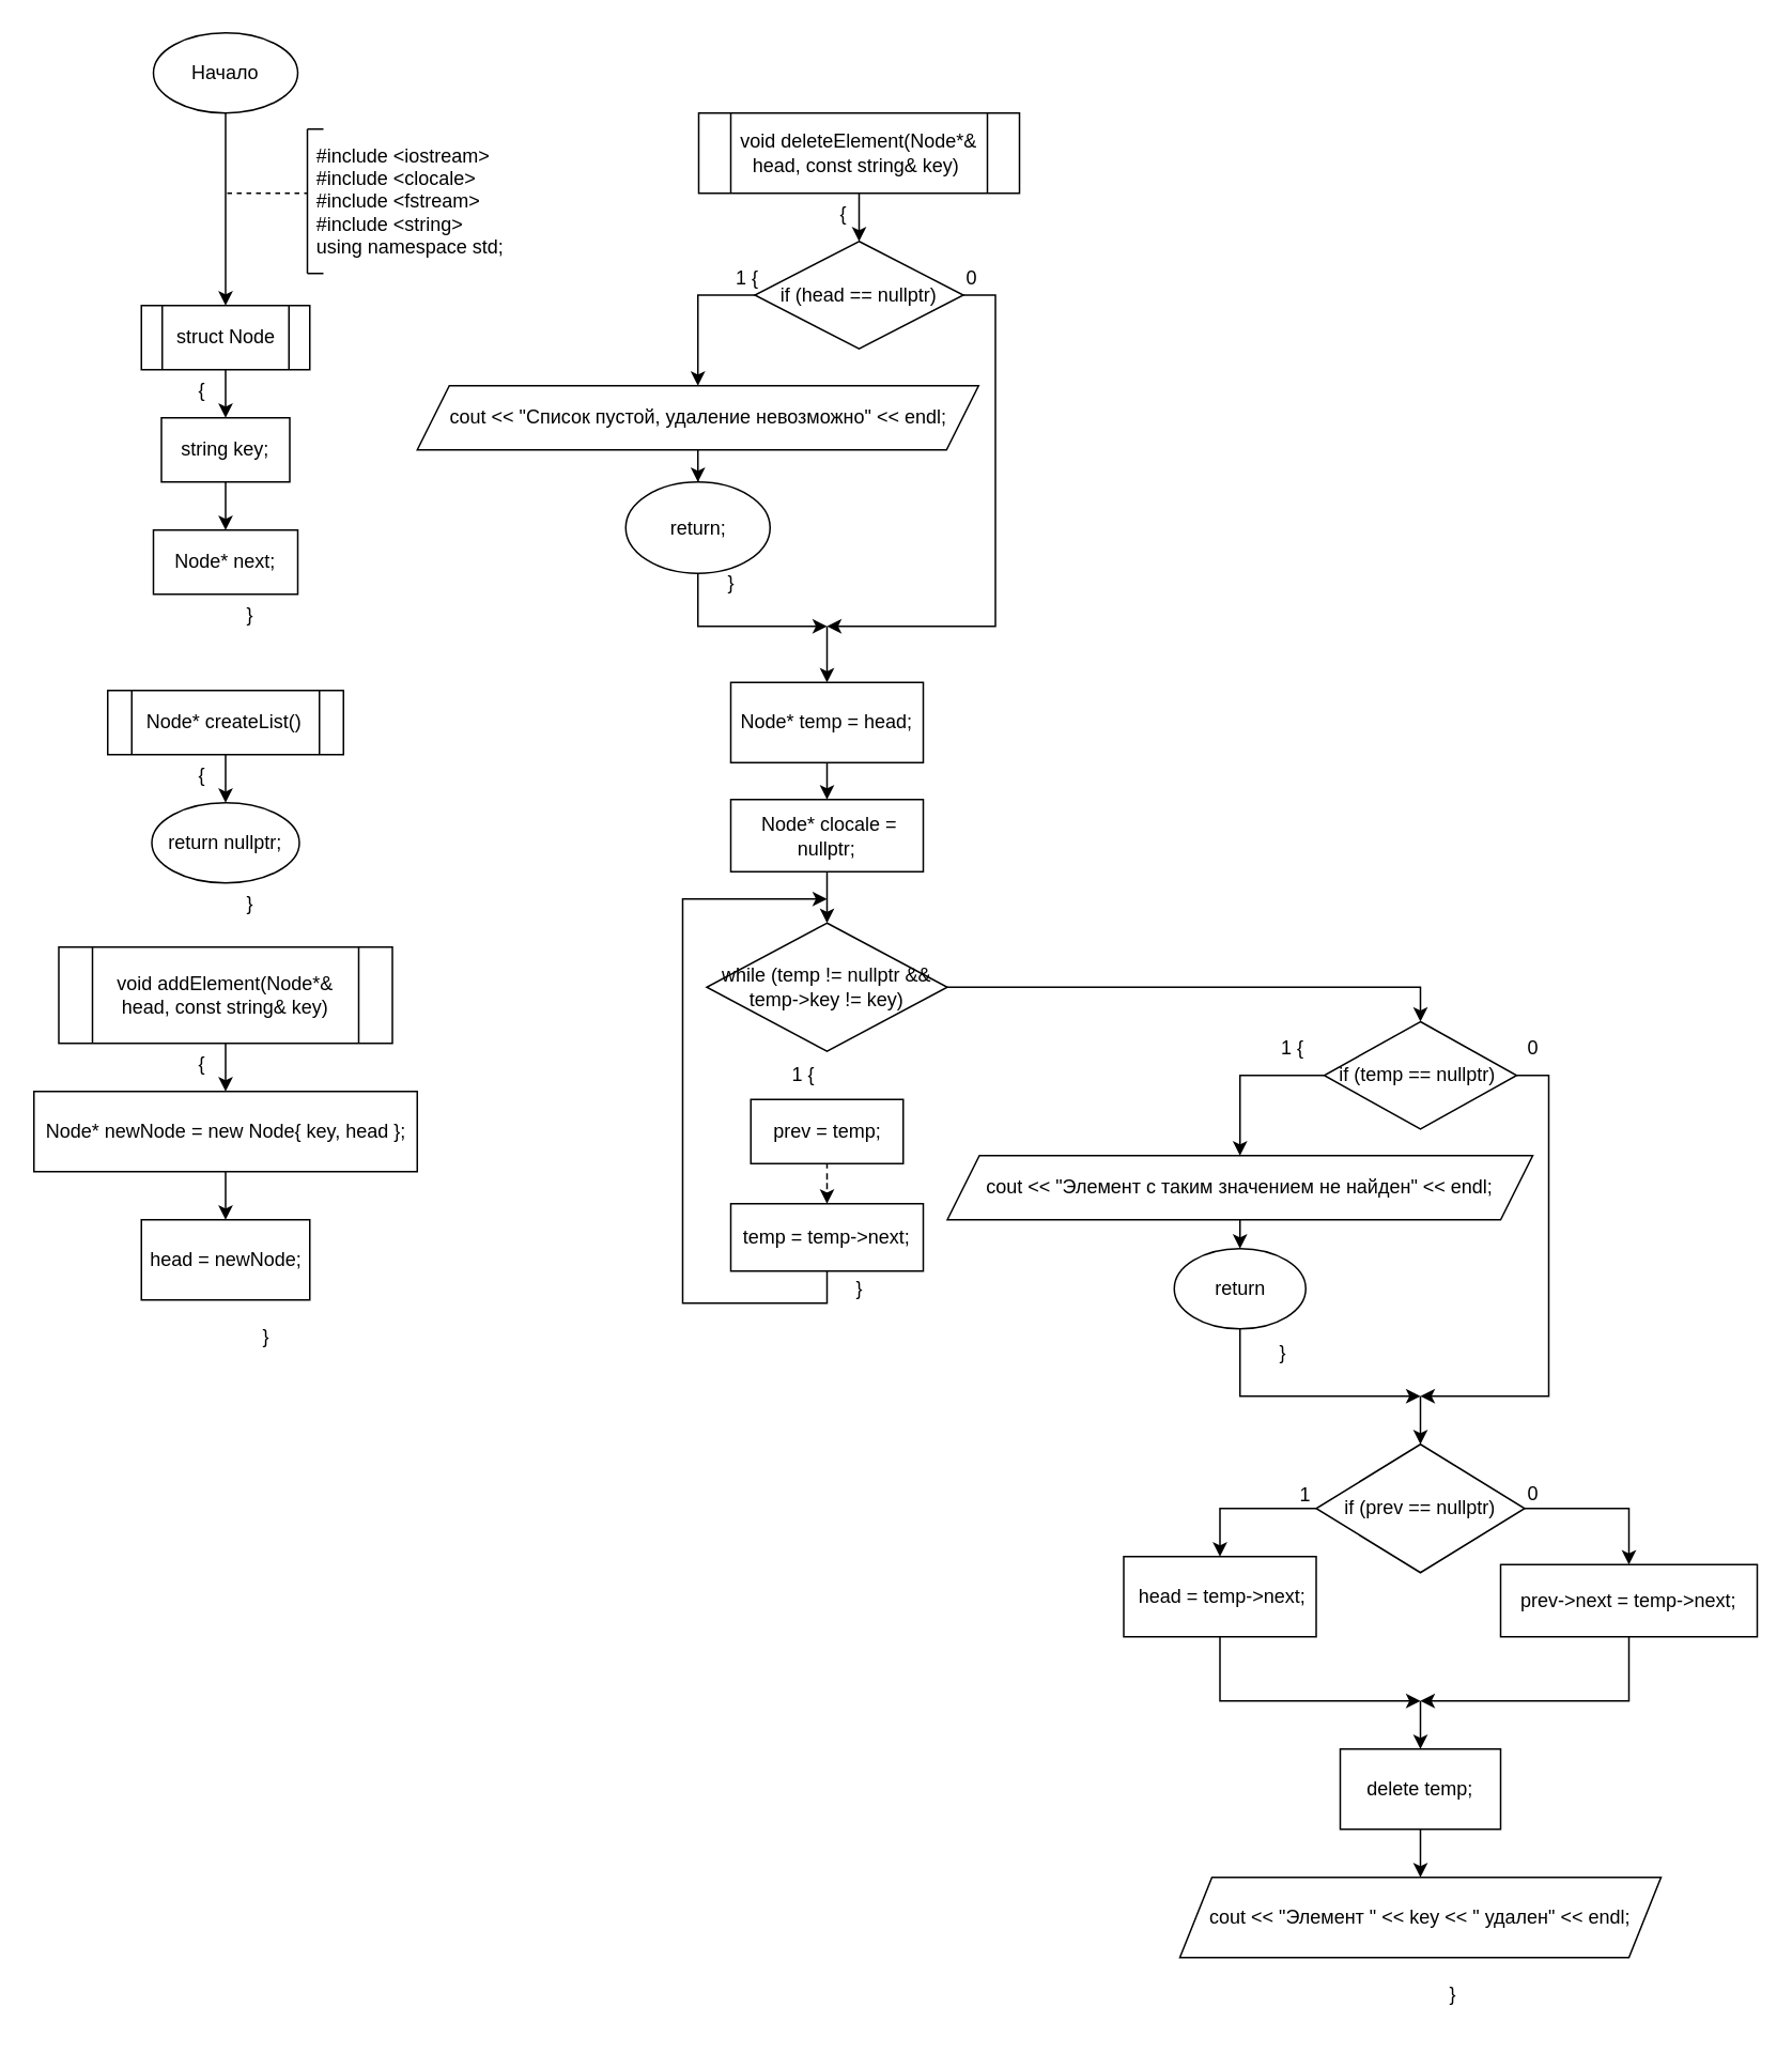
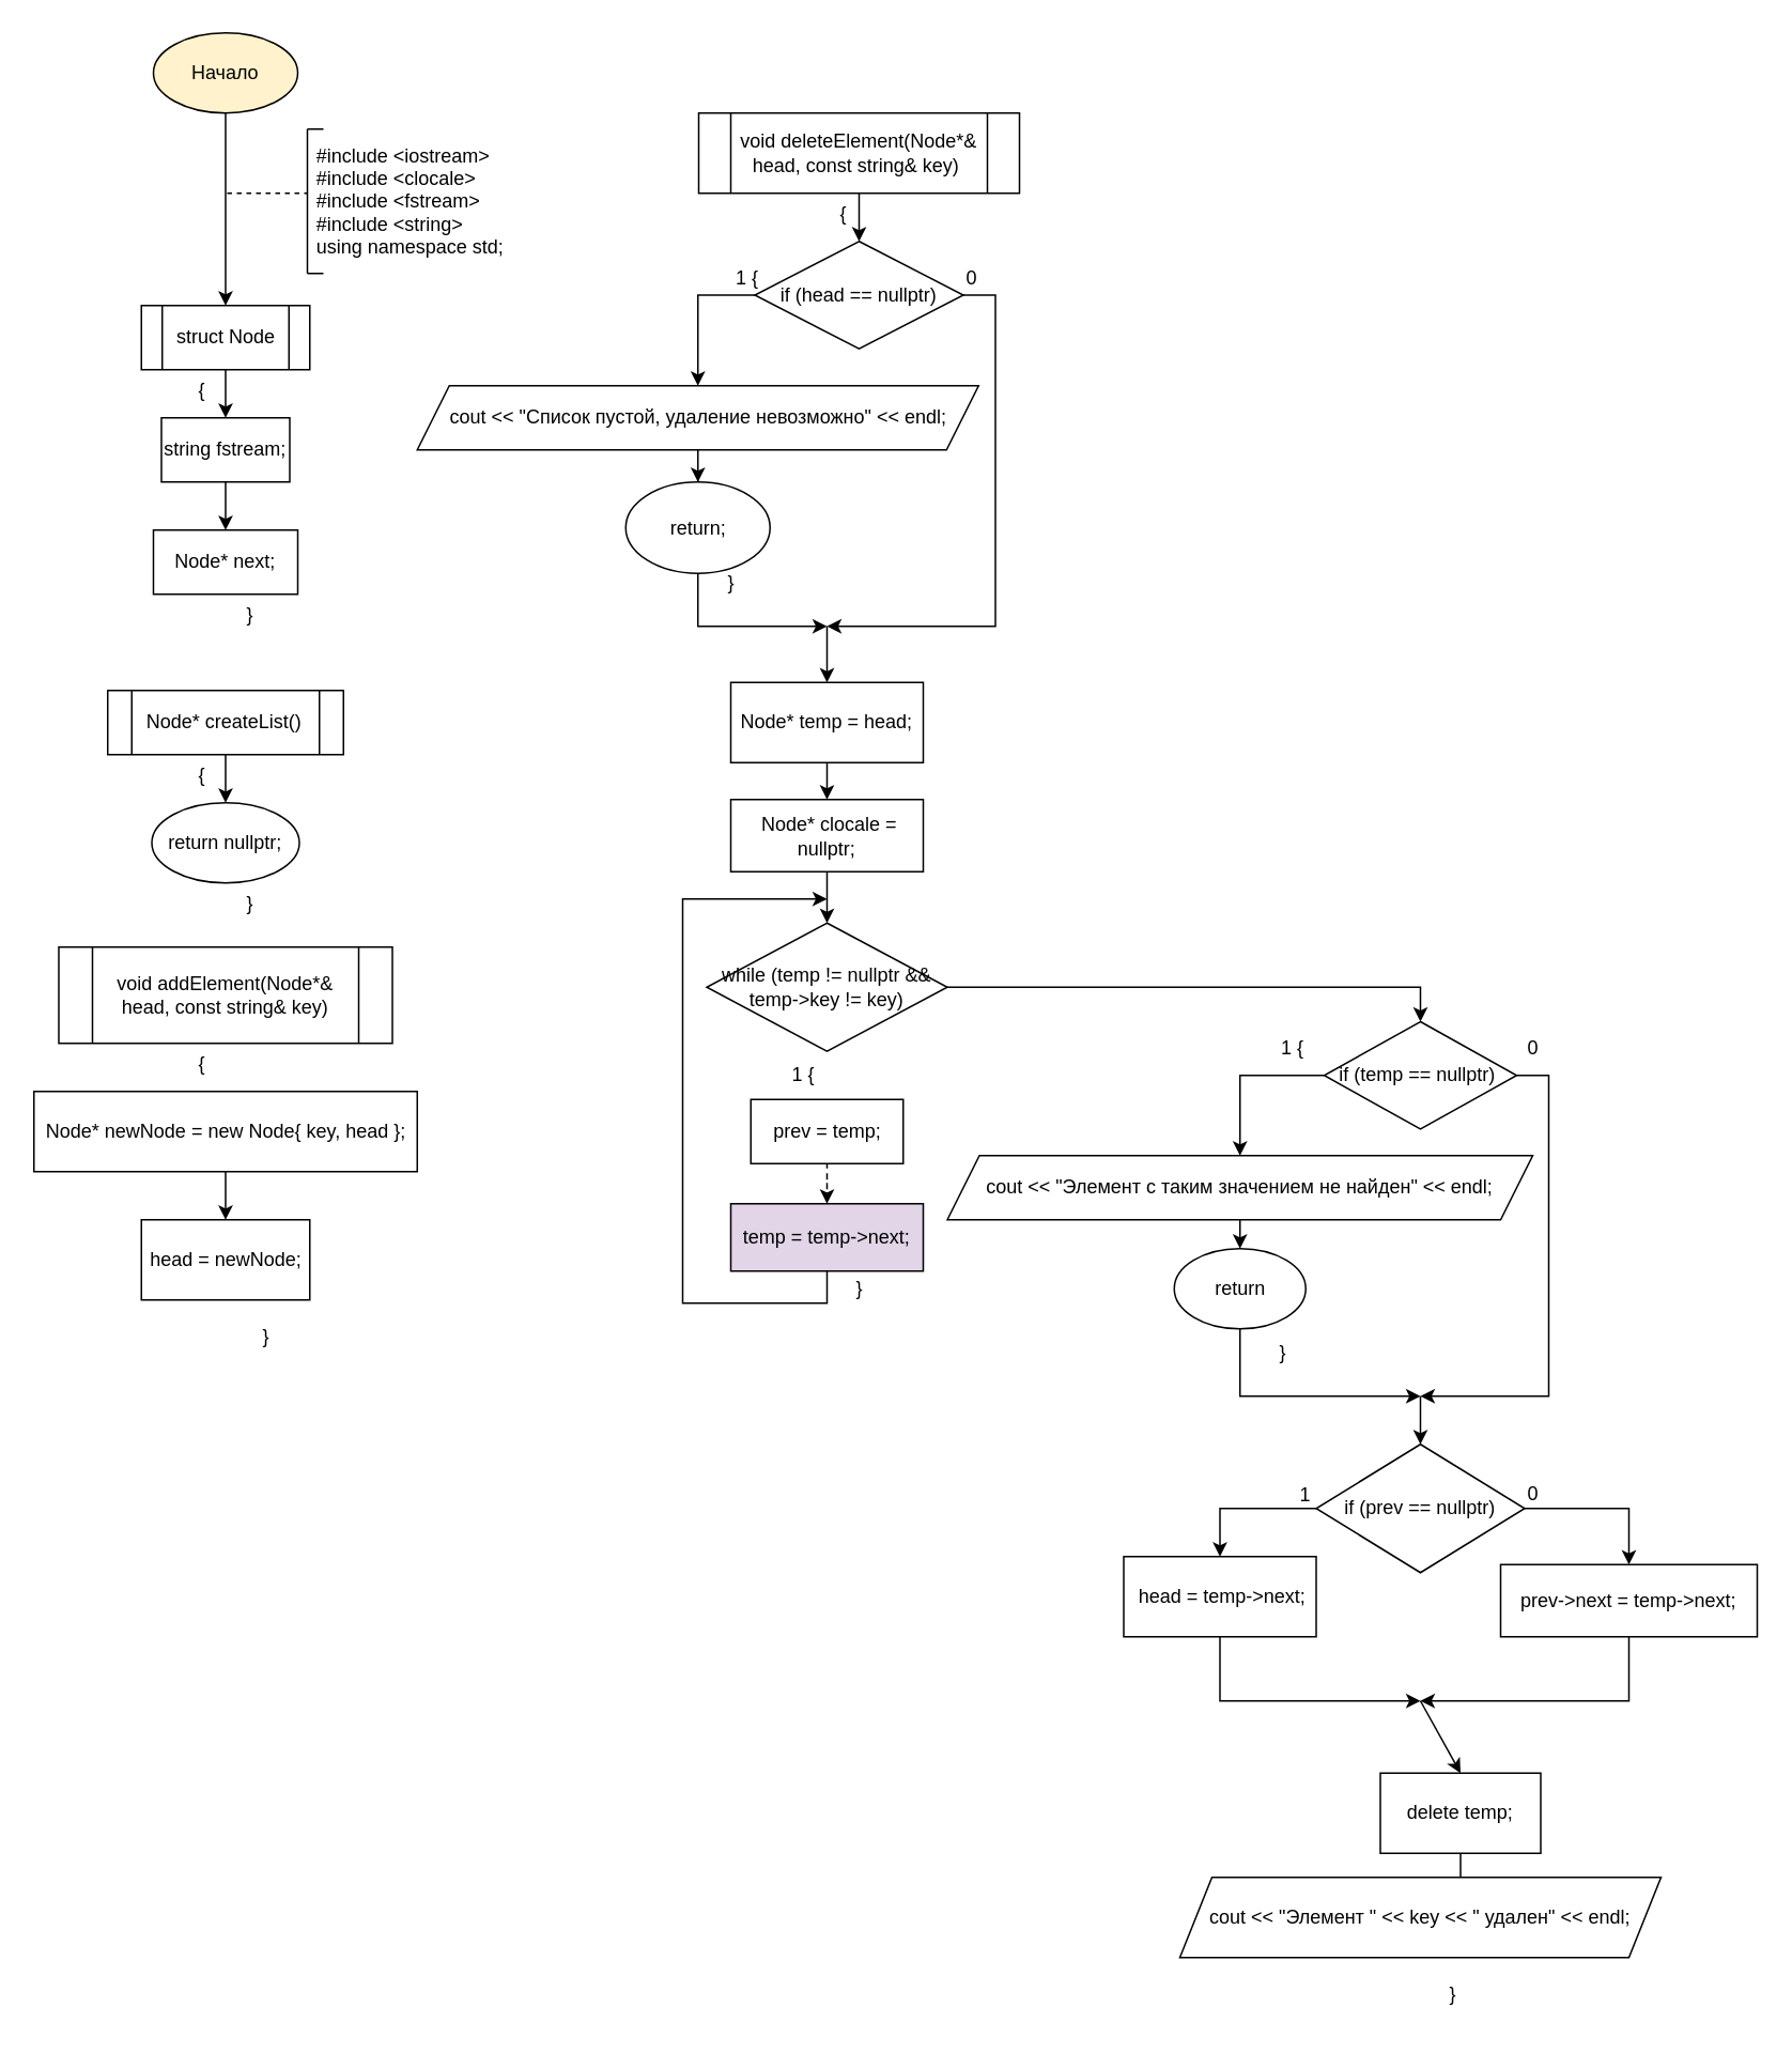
- <mxCell id="2" value="Начало" style="ellipse;whiteSpace=wrap;html=1;" vertex="1" parent="1"><mxGeometry x="95" y="20" width="90" height="50" as="geometry" /></mxCell>
+ <mxCell id="2" value="Начало" style="ellipse;whiteSpace=wrap;html=1;fillColor=#fff2cc;" vertex="1" parent="1"><mxGeometry x="95" y="20" width="90" height="50" as="geometry" /></mxCell>
- <mxCell id="12" value="string key;" style="rounded=0;whiteSpace=wrap;html=1;" vertex="1" parent="1"><mxGeometry x="100" y="260" width="80" height="40" as="geometry" /></mxCell>
+ <mxCell id="12" value="string fstream;" style="rounded=0;whiteSpace=wrap;html=1;" vertex="1" parent="1"><mxGeometry x="100" y="260" width="80" height="40" as="geometry" /></mxCell>
- <mxCell id="21" value="" style="edgeStyle=orthogonalEdgeStyle;rounded=0;orthogonalLoop=1;jettySize=auto;html=1;" edge="1" parent="1" source="22" target="24"><mxGeometry relative="1" as="geometry" /></mxCell>
- <mxCell id="52" value="temp = temp-&amp;gt;next;" style="rounded=0;whiteSpace=wrap;html=1;" vertex="1" parent="1"><mxGeometry x="455" y="750" width="120" height="42" as="geometry" /></mxCell>
+ <mxCell id="52" value="temp = temp-&amp;gt;next;" style="rounded=0;whiteSpace=wrap;html=1;fillColor=#e1d5e7;" vertex="1" parent="1"><mxGeometry x="455" y="750" width="120" height="42" as="geometry" /></mxCell>
- <mxCell id="75" value="delete temp;" style="rounded=0;whiteSpace=wrap;html=1;" vertex="1" parent="1"><mxGeometry x="835" y="1090" width="100" height="50" as="geometry" /></mxCell>
+ <mxCell id="75" value="delete temp;" style="rounded=0;whiteSpace=wrap;html=1;" vertex="1" parent="1"><mxGeometry x="860" y="1105" width="100" height="50" as="geometry" /></mxCell>
